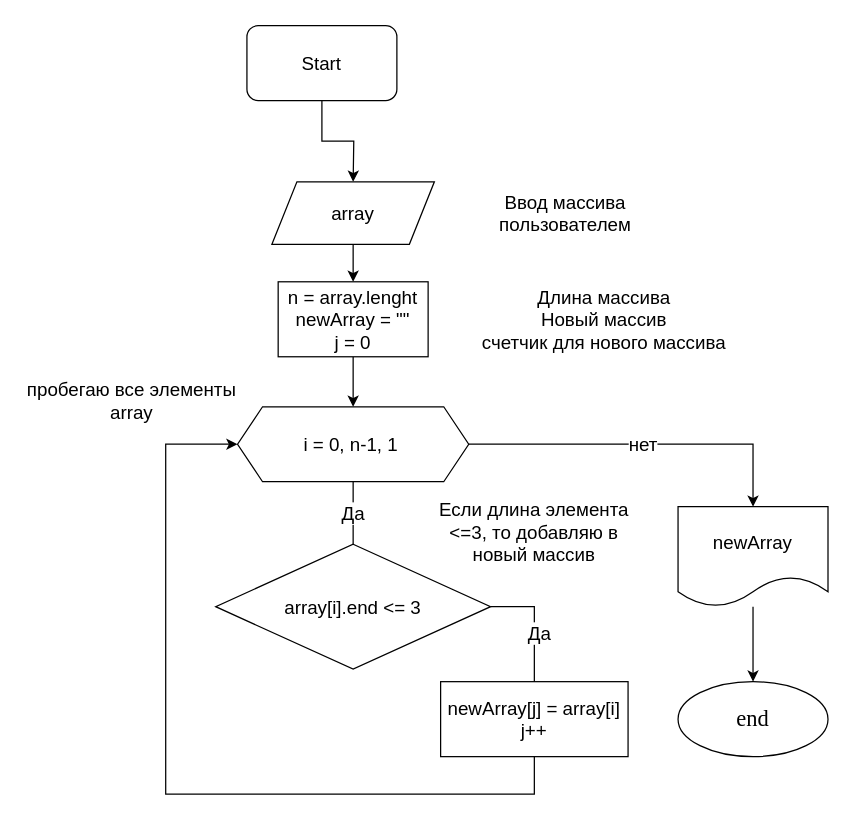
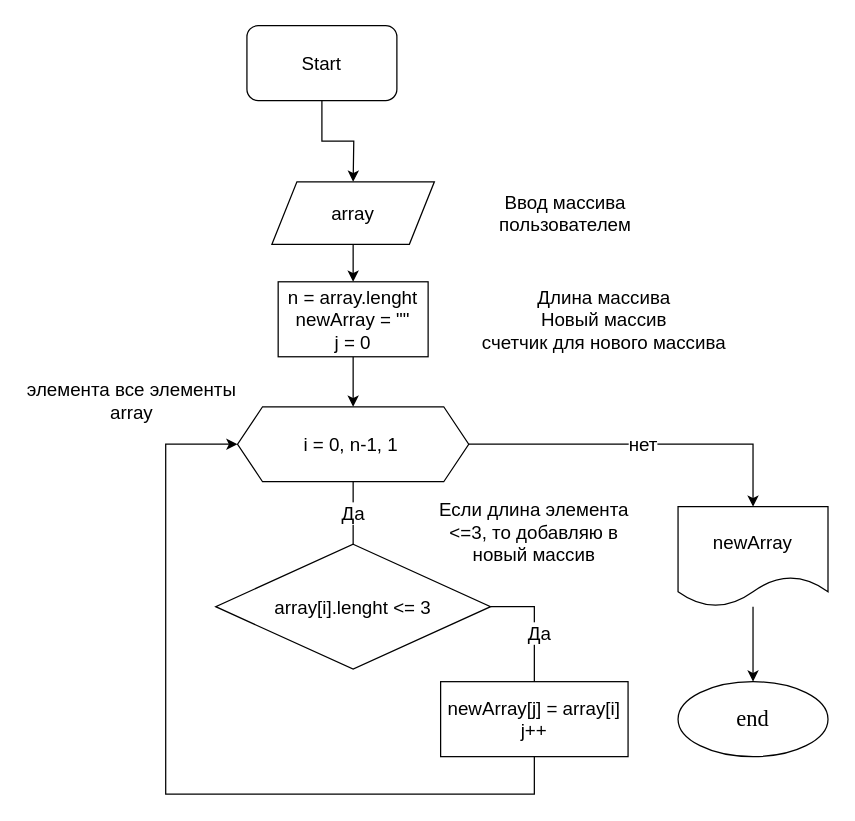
- <mxCell id="21" value="пробегаю все элементы array" style="text;html=1;strokeColor=none;fillColor=none;align=center;verticalAlign=middle;whiteSpace=wrap;rounded=0;fontSize=15;" vertex="1" parent="1"><mxGeometry x="20" y="295" width="169.5" height="50" as="geometry" /></mxCell>
+ <mxCell id="21" value="элемента все элементы array" style="text;html=1;strokeColor=none;fillColor=none;align=center;verticalAlign=middle;whiteSpace=wrap;rounded=0;fontSize=15;" vertex="1" parent="1"><mxGeometry x="20" y="295" width="169.5" height="50" as="geometry" /></mxCell>
- <mxCell id="11" value="array[i].end &amp;lt;= 3" style="rhombus;whiteSpace=wrap;html=1;fontSize=15;" vertex="1" parent="1"><mxGeometry x="172" y="435" width="220" height="100" as="geometry" /></mxCell>
+ <mxCell id="11" value="array[i].lenght &amp;lt;= 3" style="rhombus;whiteSpace=wrap;html=1;fontSize=15;" vertex="1" parent="1"><mxGeometry x="172" y="435" width="220" height="100" as="geometry" /></mxCell>
